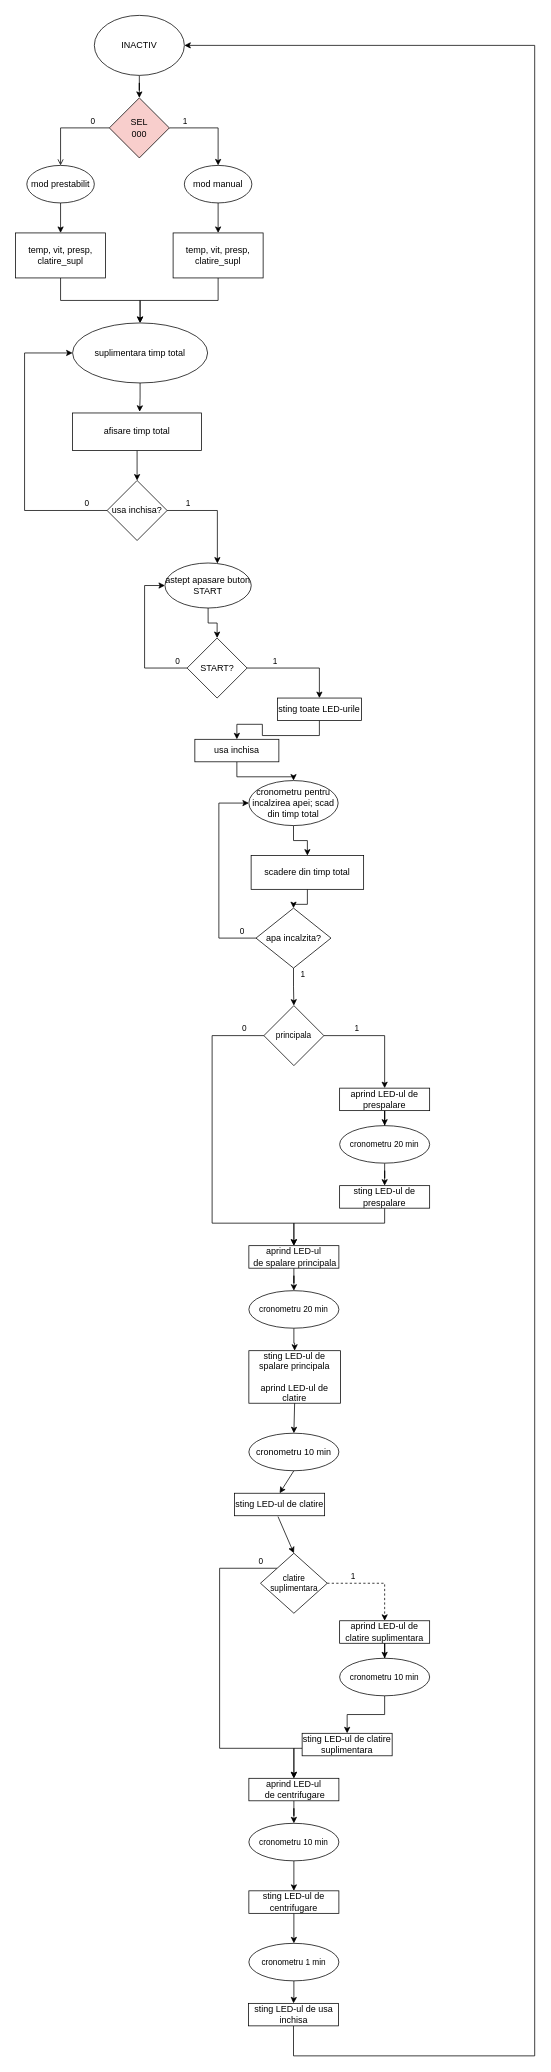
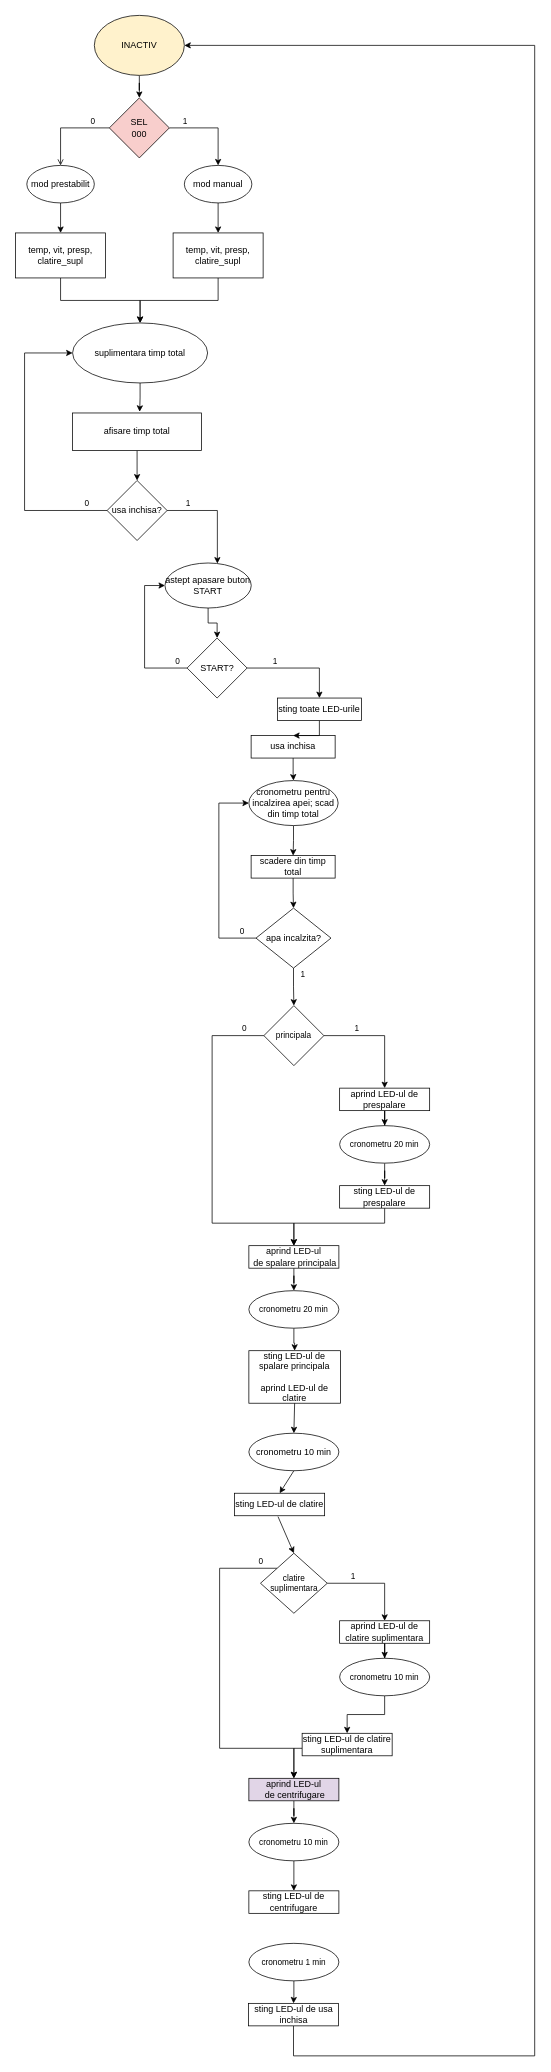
- <mxCell id="3" value="INACTIV" style="ellipse;whiteSpace=wrap;html=1;" parent="1" vertex="1"><mxGeometry x="125" y="20" width="120" height="80" as="geometry" /></mxCell>
+ <mxCell id="3" value="INACTIV" style="ellipse;whiteSpace=wrap;html=1;fillColor=#fff2cc;" parent="1" vertex="1"><mxGeometry x="125" y="20" width="120" height="80" as="geometry" /></mxCell>
- <mxCell id="85" value="usa inchisa" style="rounded=0;whiteSpace=wrap;html=1;" vertex="1" parent="1"><mxGeometry x="259" y="985" width="112" height="30" as="geometry" /></mxCell>
+ <mxCell id="85" value="usa inchisa" style="rounded=0;whiteSpace=wrap;html=1;" vertex="1" parent="1"><mxGeometry x="334" y="980" width="112" height="30" as="geometry" /></mxCell>
- <mxCell id="32" value="scadere din timp total" style="rounded=0;whiteSpace=wrap;html=1;" parent="1" vertex="1"><mxGeometry x="334" y="1140" width="150" height="45" as="geometry" /></mxCell>
+ <mxCell id="32" value="scadere din timp total" style="rounded=0;whiteSpace=wrap;html=1;" parent="1" vertex="1"><mxGeometry x="334" y="1140" width="112" height="30" as="geometry" /></mxCell>
- <mxCell id="49" style="edgeStyle=orthogonalEdgeStyle;rounded=0;orthogonalLoop=1;jettySize=auto;html=1;entryX=0.5;entryY=0;entryDx=0;entryDy=0;fontSize=11;dashed=1;" parent="1" source="53" target="55" edge="1"><mxGeometry relative="1" as="geometry" /></mxCell>
+ <mxCell id="49" style="edgeStyle=orthogonalEdgeStyle;rounded=0;orthogonalLoop=1;jettySize=auto;html=1;entryX=0.5;entryY=0;entryDx=0;entryDy=0;fontSize=11;" parent="1" source="53" target="55" edge="1"><mxGeometry relative="1" as="geometry" /></mxCell>
- <mxCell id="61" value="aprind LED-ul&lt;br&gt;&amp;nbsp;de centrifugare" style="rounded=0;whiteSpace=wrap;html=1;" parent="1" vertex="1"><mxGeometry x="331" y="2370" width="120" height="30" as="geometry" /></mxCell>
+ <mxCell id="61" value="aprind LED-ul&lt;br&gt;&amp;nbsp;de centrifugare" style="rounded=0;whiteSpace=wrap;html=1;fillColor=#e1d5e7;" parent="1" vertex="1"><mxGeometry x="331" y="2370" width="120" height="30" as="geometry" /></mxCell>
- <mxCell id="64" style="edgeStyle=orthogonalEdgeStyle;rounded=0;orthogonalLoop=1;jettySize=auto;html=1;entryX=0.5;entryY=0;entryDx=0;entryDy=0;fontSize=11;" parent="1" source="65" target="67" edge="1"><mxGeometry relative="1" as="geometry" /></mxCell>
